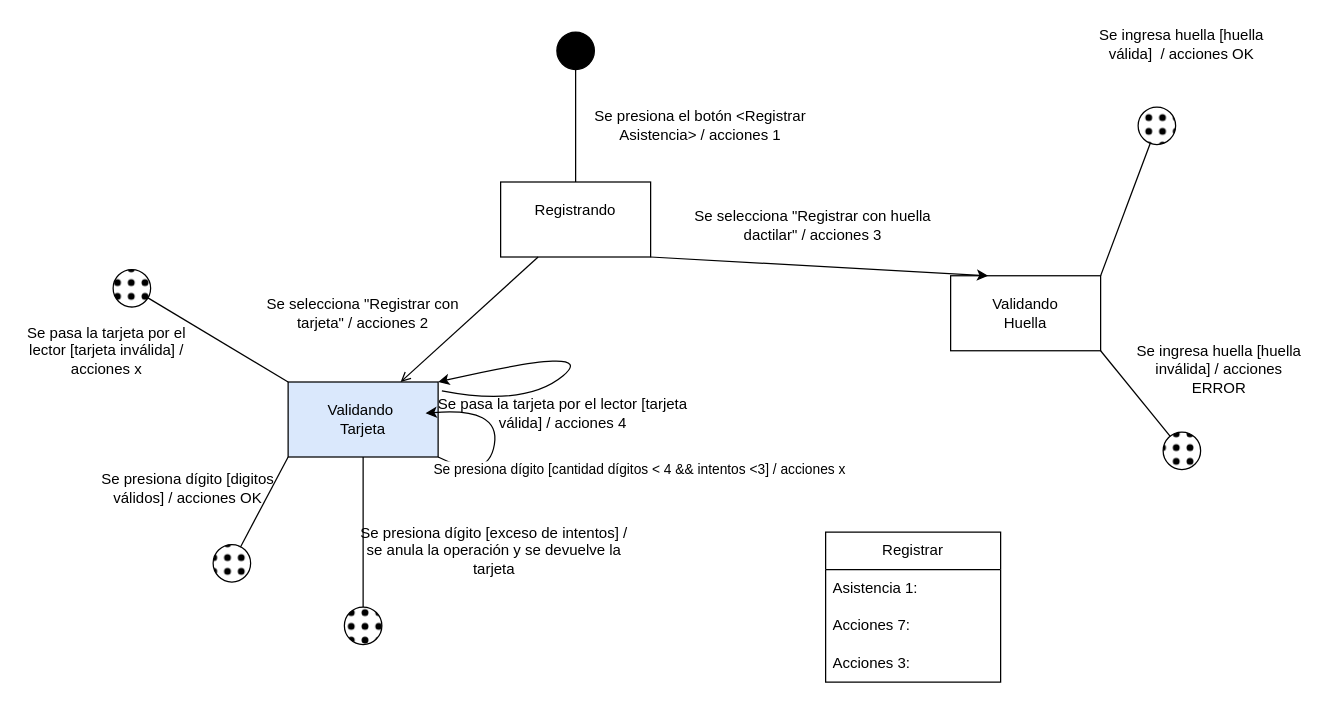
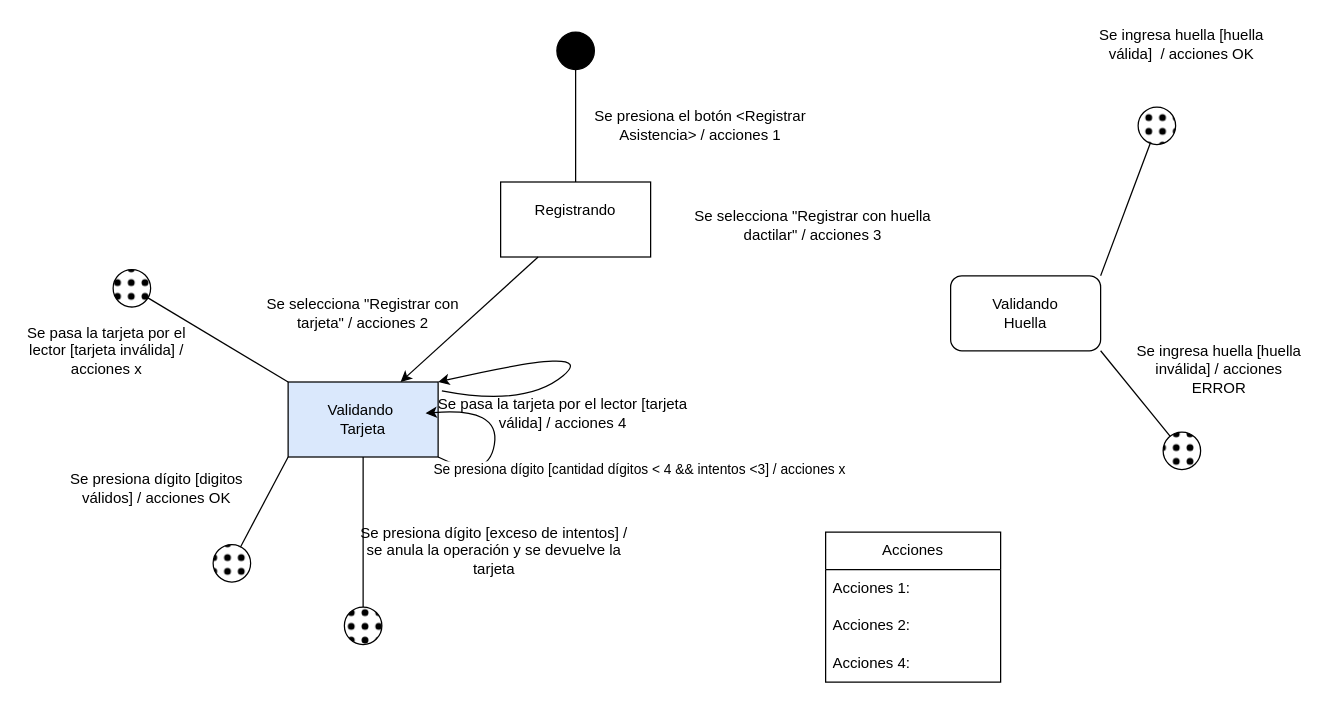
- <mxCell id="9" value="" style="endArrow=classic;html=1;rounded=0;entryX=0.25;entryY=0;entryDx=0;entryDy=0;exitX=1;exitY=1;exitDx=0;exitDy=0;" edge="1" parent="1" source="2" target="7"><mxGeometry width="50" height="50" relative="1" as="geometry"><mxPoint x="410" y="275" as="sourcePoint" /><mxPoint x="460" y="225" as="targetPoint" /></mxGeometry></mxCell>
- <mxCell id="7" value="Validando&lt;div&gt;Huella&lt;/div&gt;" style="rounded=0;whiteSpace=wrap;html=1;" vertex="1" parent="1"><mxGeometry x="760" y="220" width="120" height="60" as="geometry" /></mxCell>
+ <mxCell id="7" value="Validando&lt;div&gt;Huella&lt;/div&gt;" style="whiteSpace=wrap;html=1;rounded=1;" vertex="1" parent="1"><mxGeometry x="760" y="220" width="120" height="60" as="geometry" /></mxCell>
- <mxCell id="8" value="" style="endArrow=open;html=1;rounded=0;entryX=0.75;entryY=0;entryDx=0;entryDy=0;exitX=0.25;exitY=1;exitDx=0;exitDy=0;" edge="1" parent="1" source="2" target="6"><mxGeometry width="50" height="50" relative="1" as="geometry"><mxPoint x="410" y="275" as="sourcePoint" /><mxPoint x="460" y="225" as="targetPoint" /></mxGeometry></mxCell>
+ <mxCell id="8" value="" style="endArrow=classic;html=1;rounded=0;entryX=0.75;entryY=0;entryDx=0;entryDy=0;exitX=0.25;exitY=1;exitDx=0;exitDy=0;" edge="1" parent="1" source="2" target="6"><mxGeometry width="50" height="50" relative="1" as="geometry"><mxPoint x="410" y="275" as="sourcePoint" /><mxPoint x="460" y="225" as="targetPoint" /></mxGeometry></mxCell>
- <mxCell id="22" value="Se presiona dígito [digitos válidos] / acciones OK" style="text;html=1;align=center;verticalAlign=middle;whiteSpace=wrap;rounded=0;" vertex="1" parent="1"><mxGeometry x="65" y="375" width="170" height="30" as="geometry" /></mxCell>
+ <mxCell id="22" value="Se presiona dígito [digitos válidos] / acciones OK" style="text;html=1;align=center;verticalAlign=middle;whiteSpace=wrap;rounded=0;" vertex="1" parent="1"><mxGeometry x="40" y="375" width="170" height="30" as="geometry" /></mxCell>
- <mxCell id="31" value="Registrar" style="swimlane;fontStyle=0;childLayout=stackLayout;horizontal=1;startSize=30;horizontalStack=0;resizeParent=1;resizeParentMax=0;resizeLast=0;collapsible=1;marginBottom=0;whiteSpace=wrap;html=1;" vertex="1" parent="1"><mxGeometry x="660" y="425" width="140" height="120" as="geometry" /></mxCell>
+ <mxCell id="31" value="Acciones" style="swimlane;fontStyle=0;childLayout=stackLayout;horizontal=1;startSize=30;horizontalStack=0;resizeParent=1;resizeParentMax=0;resizeLast=0;collapsible=1;marginBottom=0;whiteSpace=wrap;html=1;" vertex="1" parent="1"><mxGeometry x="660" y="425" width="140" height="120" as="geometry" /></mxCell>
- <mxCell id="32" value="Asistencia 1:" style="text;strokeColor=none;fillColor=none;align=left;verticalAlign=middle;spacingLeft=4;spacingRight=4;overflow=hidden;points=[[0,0.5],[1,0.5]];portConstraint=eastwest;rotatable=0;whiteSpace=wrap;html=1;" vertex="1" parent="31"><mxGeometry y="30" width="140" height="30" as="geometry" /></mxCell>
+ <mxCell id="32" value="Acciones 1:" style="text;strokeColor=none;fillColor=none;align=left;verticalAlign=middle;spacingLeft=4;spacingRight=4;overflow=hidden;points=[[0,0.5],[1,0.5]];portConstraint=eastwest;rotatable=0;whiteSpace=wrap;html=1;" vertex="1" parent="31"><mxGeometry y="30" width="140" height="30" as="geometry" /></mxCell>
- <mxCell id="33" value="Acciones 7:&amp;nbsp;" style="text;strokeColor=none;fillColor=none;align=left;verticalAlign=middle;spacingLeft=4;spacingRight=4;overflow=hidden;points=[[0,0.5],[1,0.5]];portConstraint=eastwest;rotatable=0;whiteSpace=wrap;html=1;" vertex="1" parent="31"><mxGeometry y="60" width="140" height="30" as="geometry" /></mxCell>
+ <mxCell id="33" value="Acciones 2:&amp;nbsp;" style="text;strokeColor=none;fillColor=none;align=left;verticalAlign=middle;spacingLeft=4;spacingRight=4;overflow=hidden;points=[[0,0.5],[1,0.5]];portConstraint=eastwest;rotatable=0;whiteSpace=wrap;html=1;" vertex="1" parent="31"><mxGeometry y="60" width="140" height="30" as="geometry" /></mxCell>
- <mxCell id="34" value="Acciones 3:" style="text;strokeColor=none;fillColor=none;align=left;verticalAlign=middle;spacingLeft=4;spacingRight=4;overflow=hidden;points=[[0,0.5],[1,0.5]];portConstraint=eastwest;rotatable=0;whiteSpace=wrap;html=1;" vertex="1" parent="31"><mxGeometry y="90" width="140" height="30" as="geometry" /></mxCell>
+ <mxCell id="34" value="Acciones 4:" style="text;strokeColor=none;fillColor=none;align=left;verticalAlign=middle;spacingLeft=4;spacingRight=4;overflow=hidden;points=[[0,0.5],[1,0.5]];portConstraint=eastwest;rotatable=0;whiteSpace=wrap;html=1;" vertex="1" parent="31"><mxGeometry y="90" width="140" height="30" as="geometry" /></mxCell>
